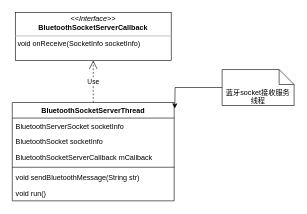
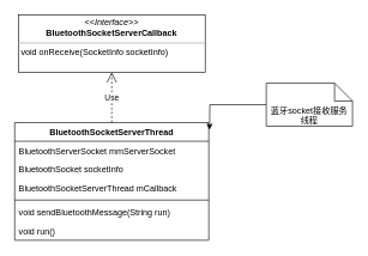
- <mxCell id="3" value="BluetoothServerSocket socketInfo" style="text;strokeColor=none;fillColor=none;align=left;verticalAlign=top;spacingLeft=4;spacingRight=4;overflow=hidden;rotatable=0;points=[[0,0.5],[1,0.5]];portConstraint=eastwest;" vertex="1" parent="2"><mxGeometry y="26" width="270" height="26" as="geometry" /></mxCell>
+ <mxCell id="3" value="BluetoothServerSocket mmServerSocket" style="text;strokeColor=none;fillColor=none;align=left;verticalAlign=top;spacingLeft=4;spacingRight=4;overflow=hidden;rotatable=0;points=[[0,0.5],[1,0.5]];portConstraint=eastwest;" vertex="1" parent="2"><mxGeometry y="26" width="270" height="26" as="geometry" /></mxCell>
- <mxCell id="5" value="BluetoothSocketServerCallback mCallback" style="text;strokeColor=none;fillColor=none;align=left;verticalAlign=top;spacingLeft=4;spacingRight=4;overflow=hidden;rotatable=0;points=[[0,0.5],[1,0.5]];portConstraint=eastwest;" vertex="1" parent="2"><mxGeometry y="78" width="270" height="26" as="geometry" /></mxCell>
+ <mxCell id="5" value="BluetoothSocketServerThread mCallback" style="text;strokeColor=none;fillColor=none;align=left;verticalAlign=top;spacingLeft=4;spacingRight=4;overflow=hidden;rotatable=0;points=[[0,0.5],[1,0.5]];portConstraint=eastwest;" vertex="1" parent="2"><mxGeometry y="78" width="270" height="26" as="geometry" /></mxCell>
- <mxCell id="7" value="void sendBluetoothMessage(String str)" style="text;strokeColor=none;fillColor=none;align=left;verticalAlign=top;spacingLeft=4;spacingRight=4;overflow=hidden;rotatable=0;points=[[0,0.5],[1,0.5]];portConstraint=eastwest;" vertex="1" parent="2"><mxGeometry y="112" width="270" height="26" as="geometry" /></mxCell>
+ <mxCell id="7" value="void sendBluetoothMessage(String run)" style="text;strokeColor=none;fillColor=none;align=left;verticalAlign=top;spacingLeft=4;spacingRight=4;overflow=hidden;rotatable=0;points=[[0,0.5],[1,0.5]];portConstraint=eastwest;" vertex="1" parent="2"><mxGeometry y="112" width="270" height="26" as="geometry" /></mxCell>
